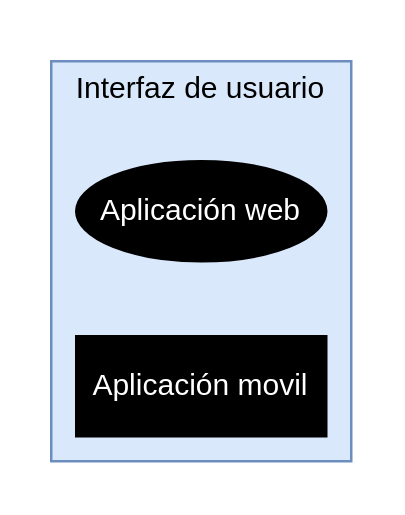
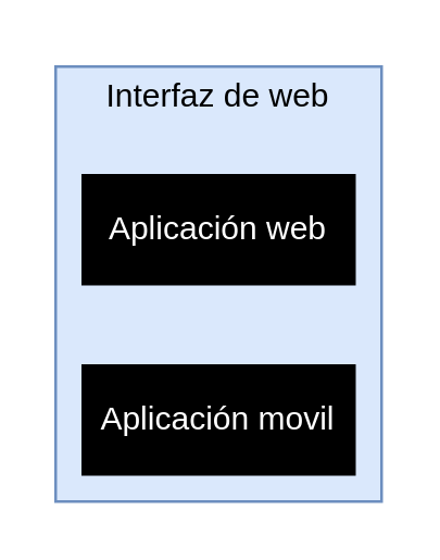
- <mxCell id="3" value="Interfaz de usuario" style="text;html=1;whiteSpace=wrap;strokeColor=none;fillColor=none;align=center;verticalAlign=middle;rounded=0;" vertex="1" parent="1"><mxGeometry x="25" y="20" width="110" height="30" as="geometry" /></mxCell>
+ <mxCell id="3" value="Interfaz de web" style="text;html=1;whiteSpace=wrap;strokeColor=none;fillColor=none;align=center;verticalAlign=middle;rounded=0;" vertex="1" parent="1"><mxGeometry x="25" y="20" width="110" height="30" as="geometry" /></mxCell>
- <mxCell id="4" value="Aplicación web" style="ellipse;whiteSpace=wrap;html=1;gradientColor=none;fillColor=#000000;fontColor=light-dark(#ffffff, #ededed);" vertex="1" parent="1"><mxGeometry x="30" y="64" width="100" height="40" as="geometry" /></mxCell>
+ <mxCell id="4" value="Aplicación web" style="rounded=0;whiteSpace=wrap;html=1;gradientColor=none;fillColor=#000000;fontColor=light-dark(#ffffff, #ededed);" vertex="1" parent="1"><mxGeometry x="30" y="64" width="100" height="40" as="geometry" /></mxCell>
